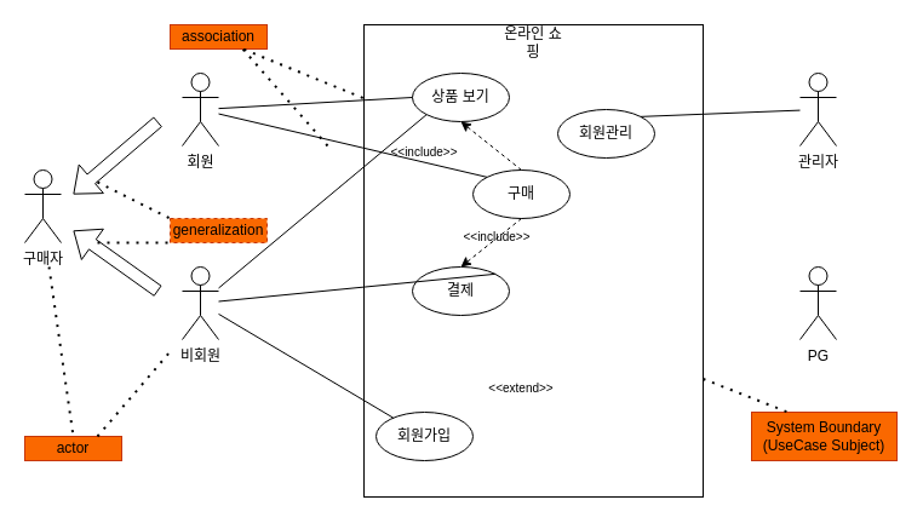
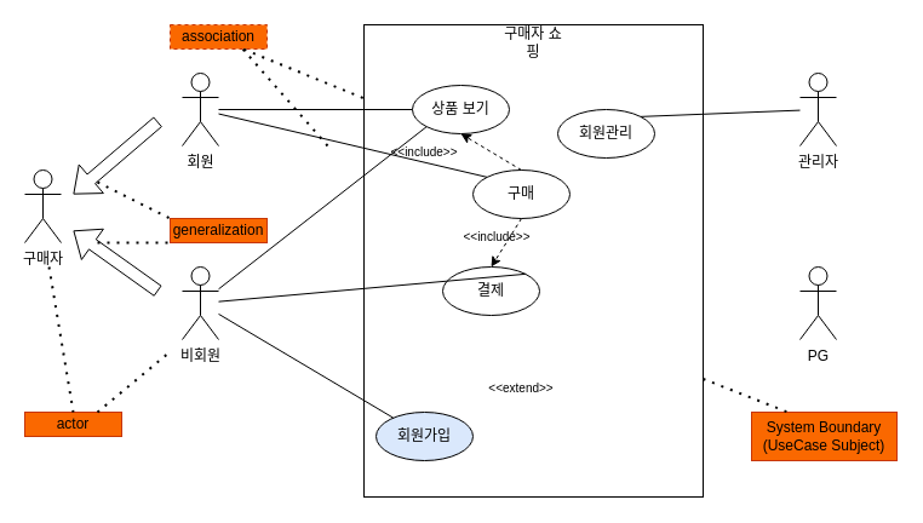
- <mxCell id="6" value="association" style="rounded=0;whiteSpace=wrap;html=1;fillColor=#fa6800;fontColor=#000000;strokeColor=#C73500;" vertex="1" parent="1"><mxGeometry x="140" y="20" width="80" height="20" as="geometry" /></mxCell>
+ <mxCell id="6" value="association" style="rounded=0;whiteSpace=wrap;html=1;fillColor=#fa6800;fontColor=#000000;strokeColor=#C73500;dashed=1;" vertex="1" parent="1"><mxGeometry x="140" y="20" width="80" height="20" as="geometry" /></mxCell>
- <mxCell id="15" value="온라인 쇼핑" style="text;html=1;align=center;verticalAlign=middle;whiteSpace=wrap;rounded=0;" vertex="1" parent="8"><mxGeometry x="110" width="60" height="30" as="geometry" /></mxCell>
+ <mxCell id="15" value="구매자 쇼핑" style="text;html=1;align=center;verticalAlign=middle;whiteSpace=wrap;rounded=0;" vertex="1" parent="8"><mxGeometry x="110" width="60" height="30" as="geometry" /></mxCell>
- <mxCell id="10" value="상품 보기" style="ellipse;whiteSpace=wrap;html=1;" vertex="1" parent="8"><mxGeometry x="40" y="40" width="80" height="40" as="geometry" /></mxCell>
+ <mxCell id="10" value="상품 보기" style="ellipse;whiteSpace=wrap;html=1;" vertex="1" parent="8"><mxGeometry x="40" y="50" width="80" height="40" as="geometry" /></mxCell>
- <mxCell id="7" value="generalization" style="rounded=0;whiteSpace=wrap;html=1;fillColor=#fa6800;fontColor=#000000;strokeColor=#C73500;dashed=1;" vertex="1" parent="1"><mxGeometry x="140" y="180" width="80" height="20" as="geometry" /></mxCell>
+ <mxCell id="7" value="generalization" style="rounded=0;whiteSpace=wrap;html=1;fillColor=#fa6800;fontColor=#000000;strokeColor=#C73500;" vertex="1" parent="1"><mxGeometry x="140" y="180" width="80" height="20" as="geometry" /></mxCell>
- <mxCell id="13" value="결제" style="ellipse;whiteSpace=wrap;html=1;" vertex="1" parent="8"><mxGeometry x="40" y="200" width="80" height="40" as="geometry" /></mxCell>
+ <mxCell id="13" value="결제" style="ellipse;whiteSpace=wrap;html=1;" vertex="1" parent="8"><mxGeometry x="65" y="200" width="80" height="40" as="geometry" /></mxCell>
- <mxCell id="14" value="회원가입" style="ellipse;whiteSpace=wrap;html=1;" vertex="1" parent="8"><mxGeometry x="10" y="320" width="80" height="40" as="geometry" /></mxCell>
+ <mxCell id="14" value="회원가입" style="ellipse;whiteSpace=wrap;html=1;fillColor=#dae8fc;" vertex="1" parent="8"><mxGeometry x="10" y="320" width="80" height="40" as="geometry" /></mxCell>
- <mxCell id="5" value="actor" style="rounded=0;whiteSpace=wrap;html=1;fillColor=#fa6800;fontColor=#000000;strokeColor=#C73500;" vertex="1" parent="1"><mxGeometry x="20" y="360" width="80" height="20" as="geometry" /></mxCell>
+ <mxCell id="5" value="actor" style="rounded=0;whiteSpace=wrap;html=1;fillColor=#fa6800;fontColor=#000000;strokeColor=#C73500;" vertex="1" parent="1"><mxGeometry x="20" y="340" width="80" height="20" as="geometry" /></mxCell>
